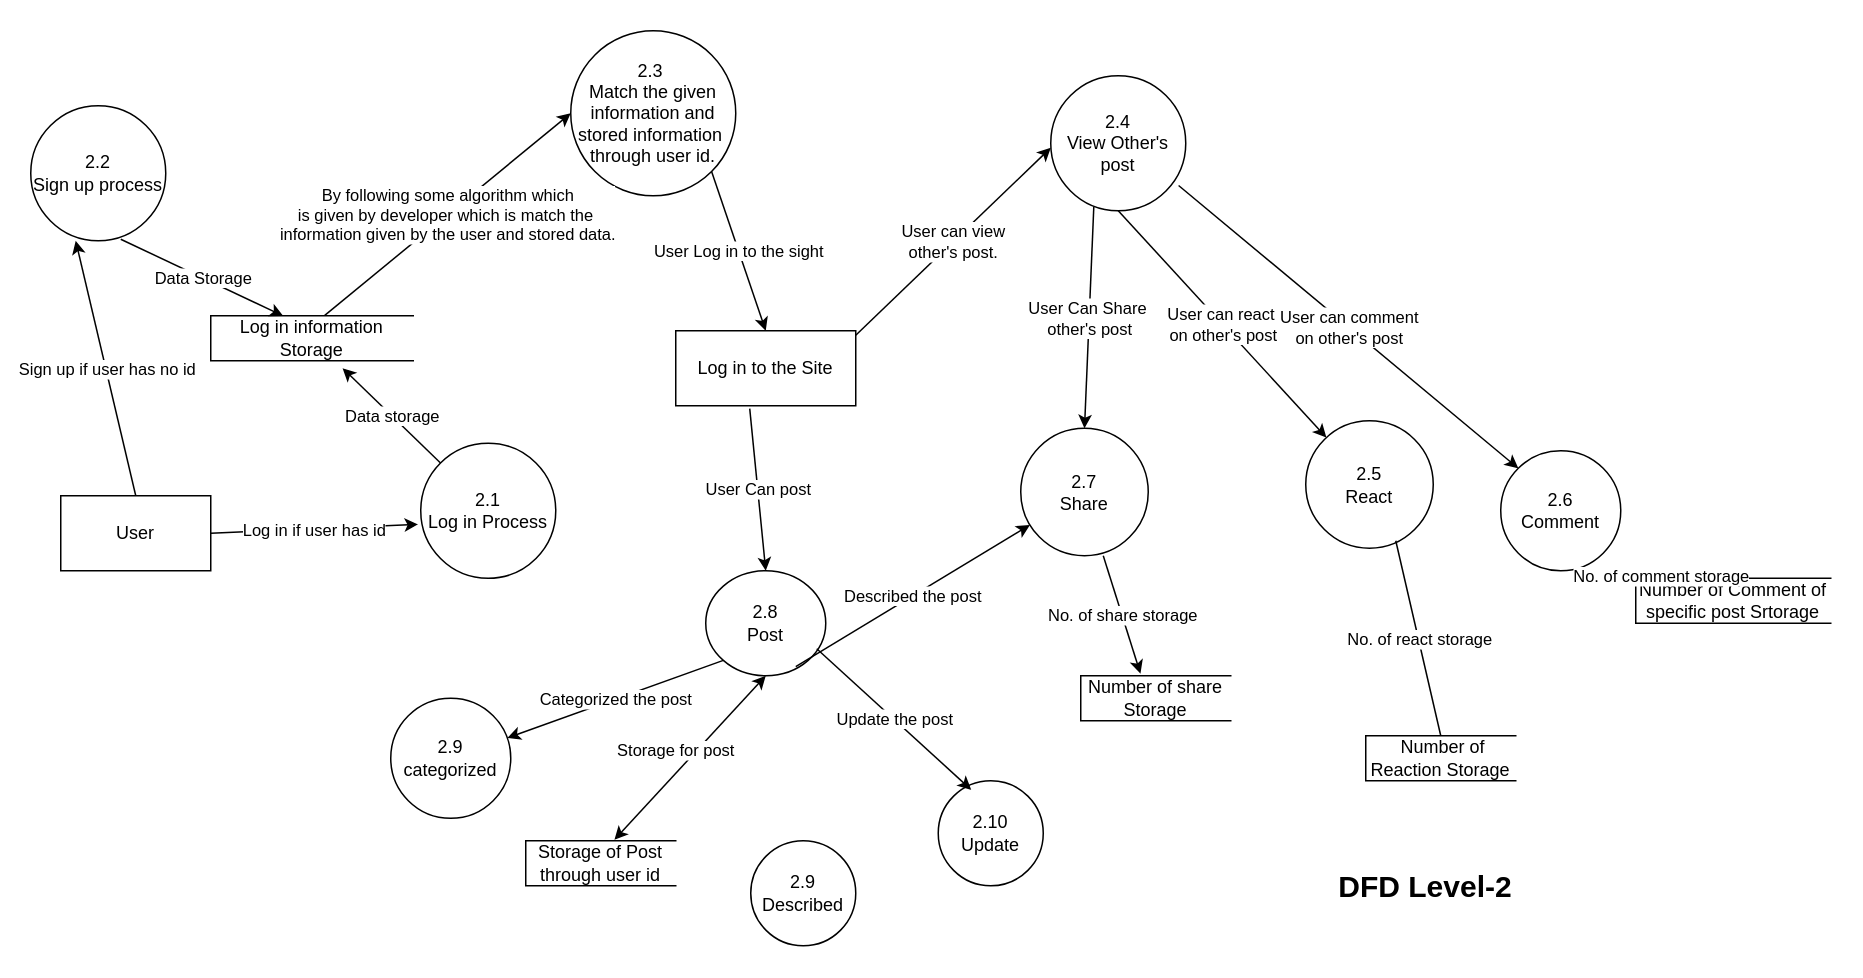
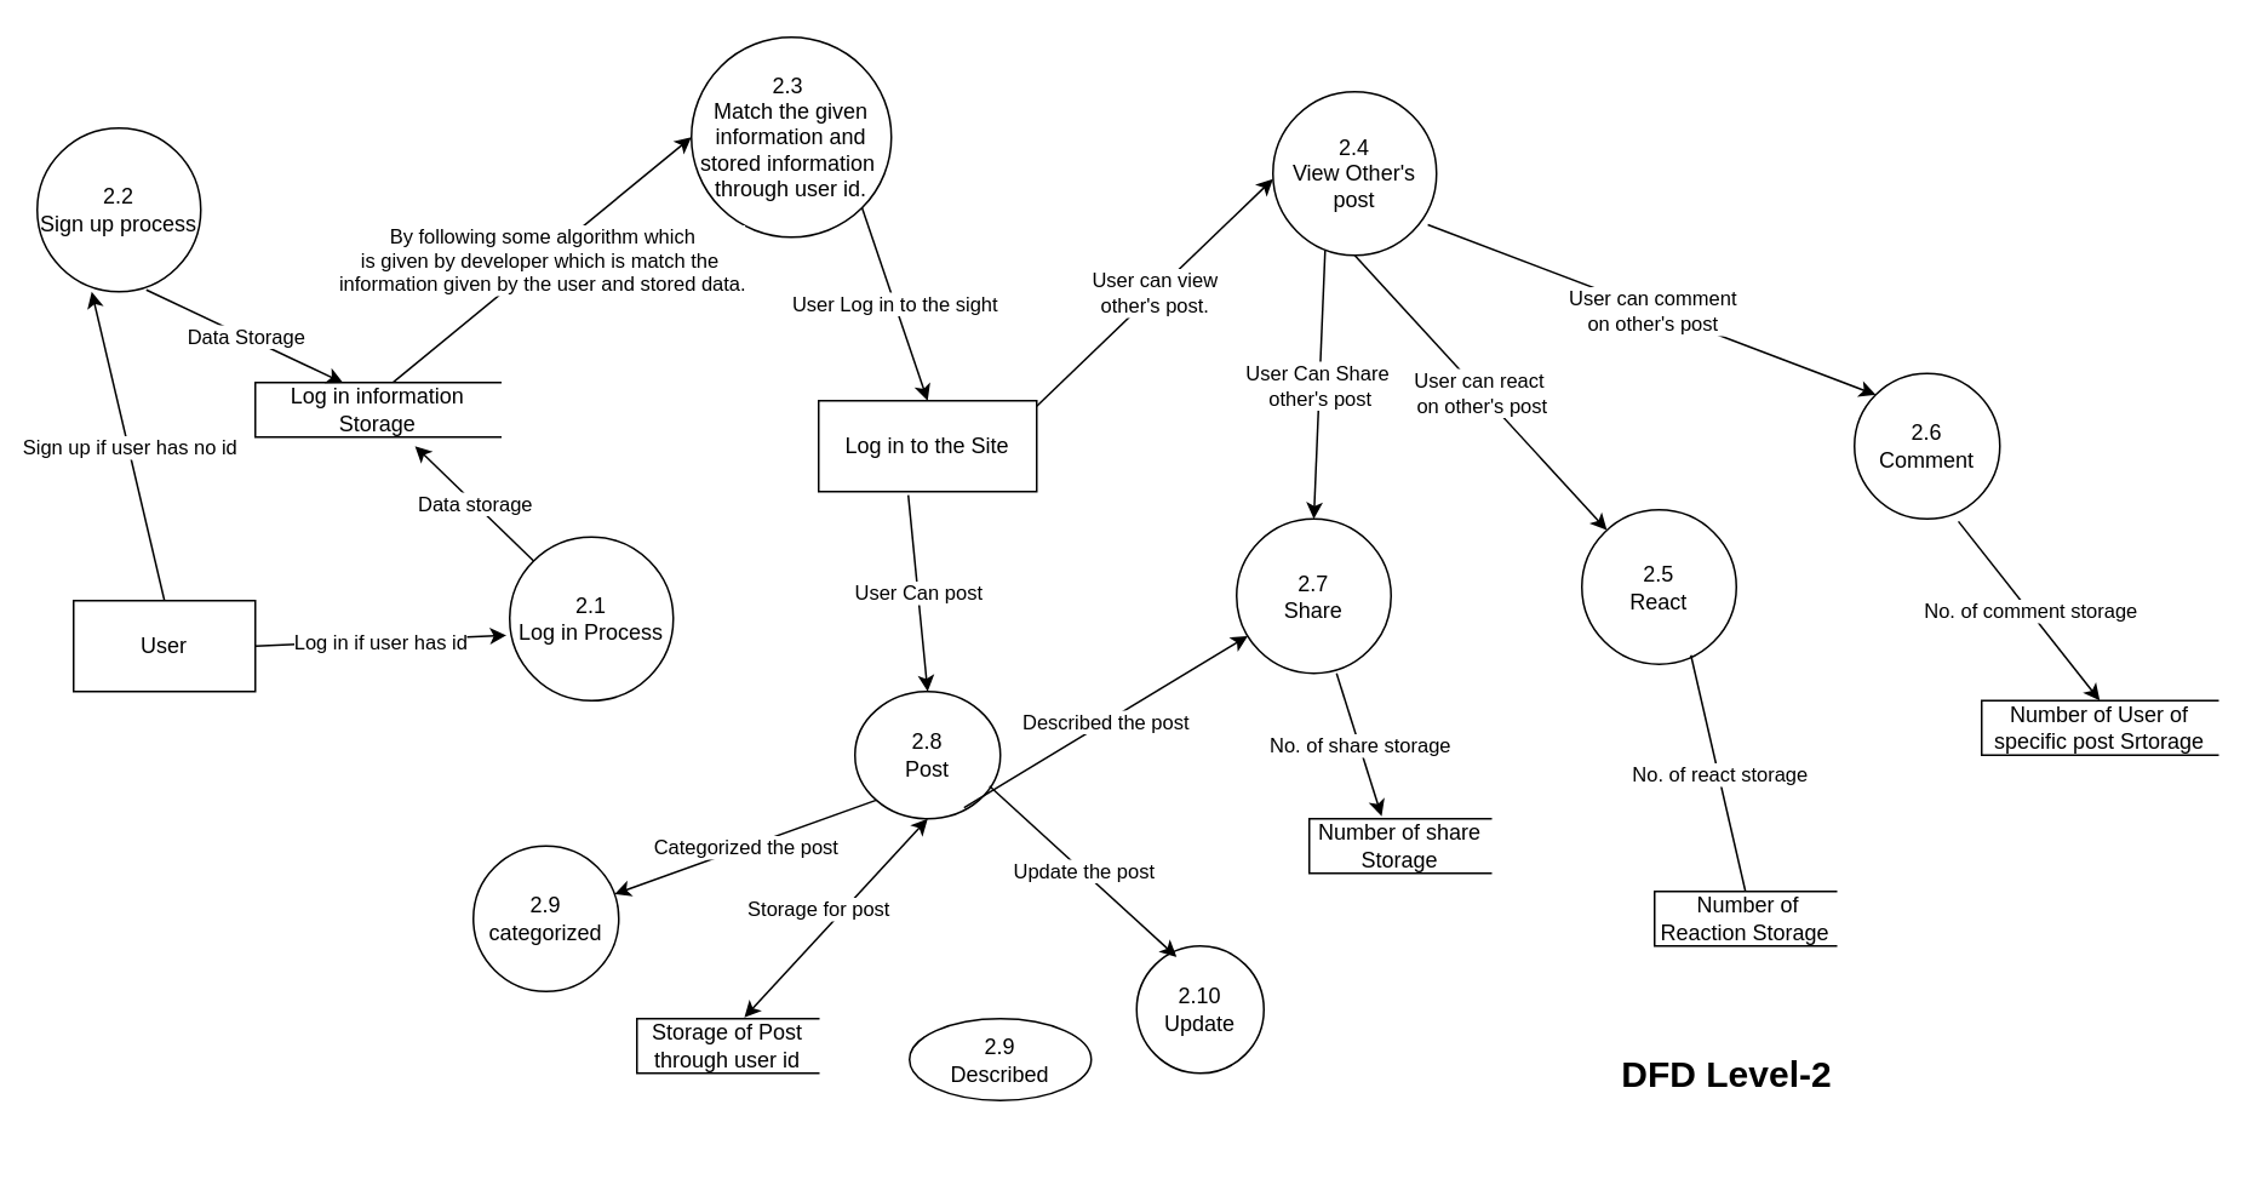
- <mxCell id="10" value="2.6&lt;div&gt;Comment&lt;/div&gt;" style="shape=ellipse;html=1;dashed=0;whiteSpace=wrap;perimeter=ellipsePerimeter;" parent="1" vertex="1"><mxGeometry x="1000" y="300" width="80" height="80" as="geometry" /></mxCell>
+ <mxCell id="10" value="2.6&lt;div&gt;Comment&lt;/div&gt;" style="shape=ellipse;html=1;dashed=0;whiteSpace=wrap;perimeter=ellipsePerimeter;" parent="1" vertex="1"><mxGeometry x="1020" y="205" width="80" height="80" as="geometry" /></mxCell>
- <mxCell id="11" value="Number of Comment of specific post Srtorage" style="html=1;dashed=0;whiteSpace=wrap;shape=partialRectangle;right=0;" parent="1" vertex="1"><mxGeometry x="1090" y="385" width="130" height="30" as="geometry" /></mxCell>
+ <mxCell id="11" value="Number of User of specific post Srtorage" style="html=1;dashed=0;whiteSpace=wrap;shape=partialRectangle;right=0;" parent="1" vertex="1"><mxGeometry x="1090" y="385" width="130" height="30" as="geometry" /></mxCell>
- <mxCell id="16" value="2.9&lt;div&gt;Described&lt;/div&gt;" style="shape=ellipse;html=1;dashed=0;whiteSpace=wrap;perimeter=ellipsePerimeter;" parent="1" vertex="1"><mxGeometry x="500" y="560" width="70" height="70" as="geometry" /></mxCell>
+ <mxCell id="16" value="2.9&lt;div&gt;Described&lt;/div&gt;" style="shape=ellipse;html=1;dashed=0;whiteSpace=wrap;perimeter=ellipsePerimeter;" parent="1" vertex="1"><mxGeometry x="500" y="560" width="100" height="45" as="geometry" /></mxCell>
